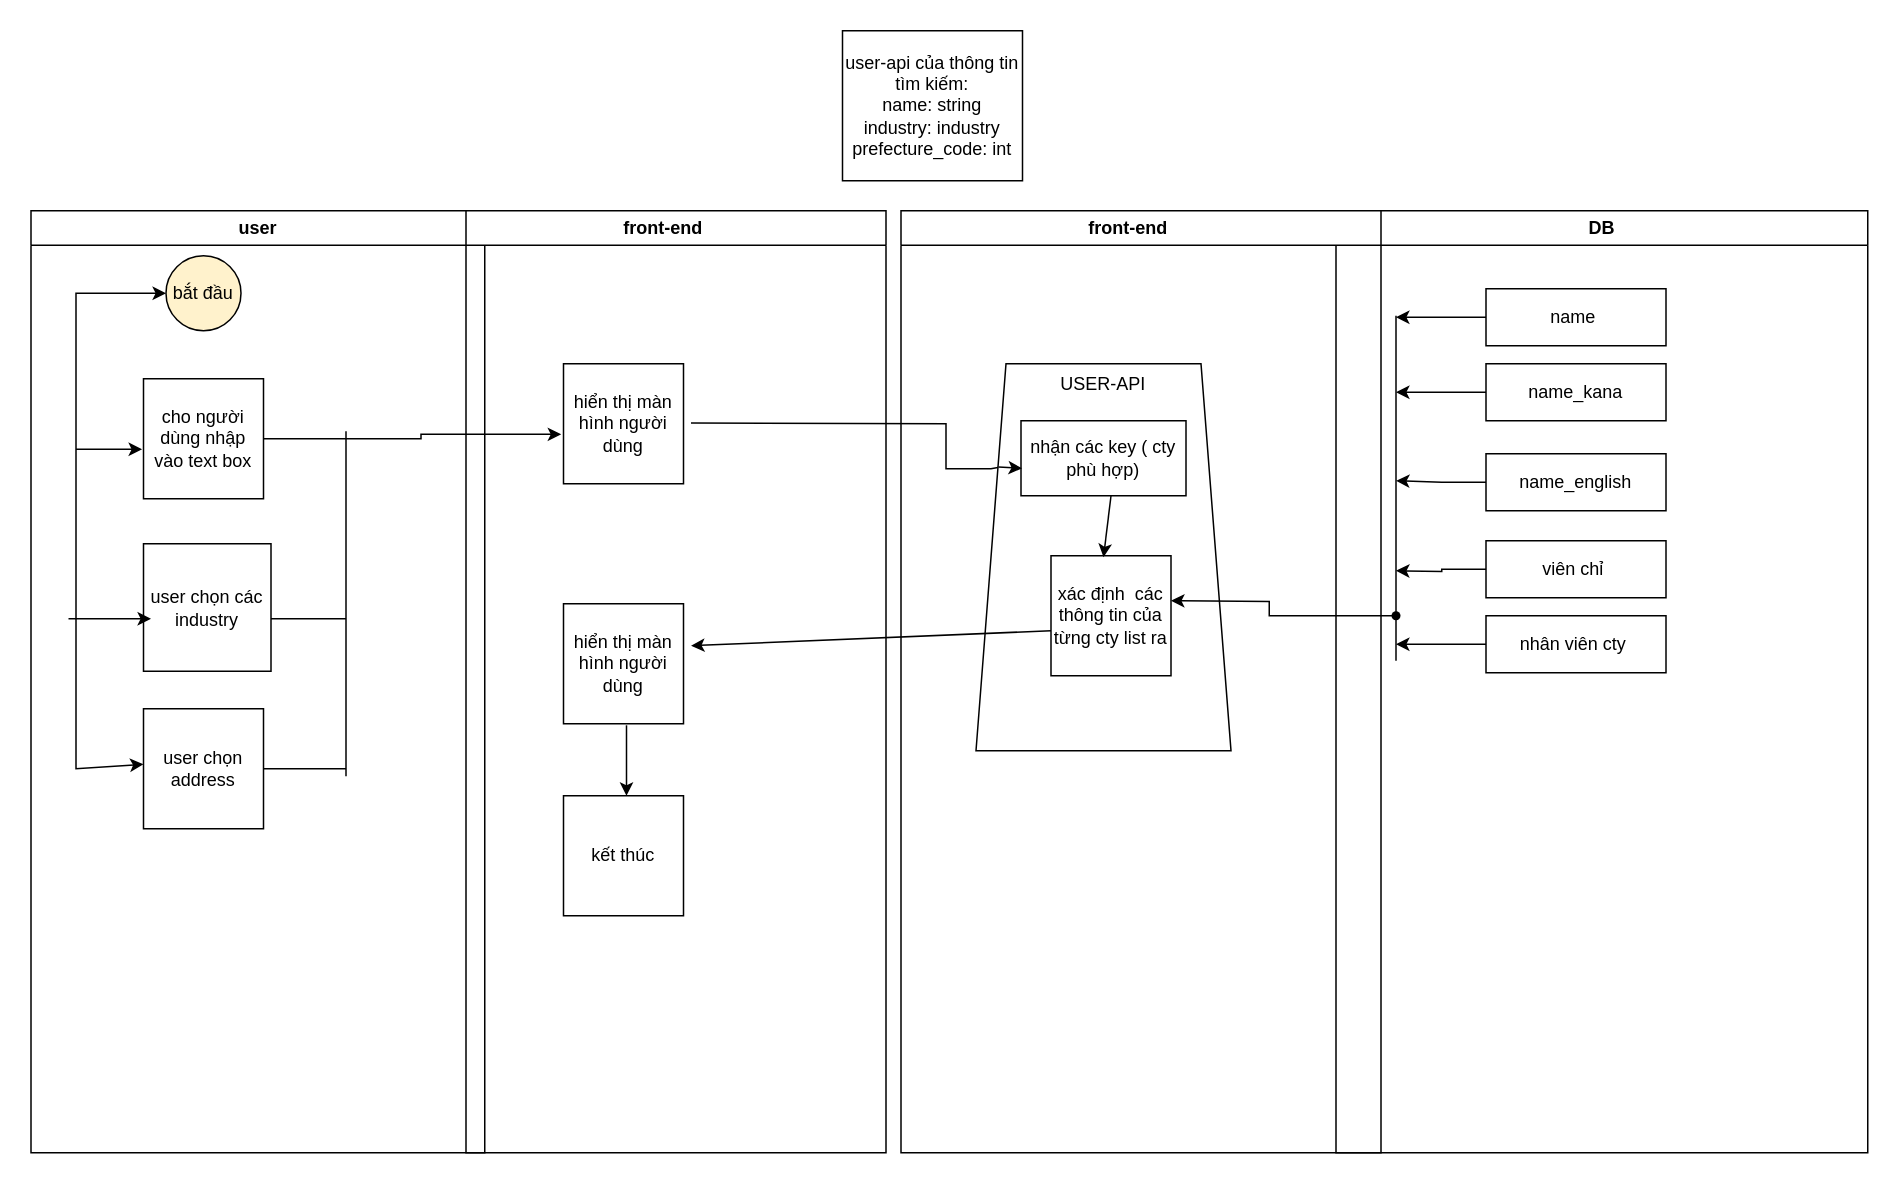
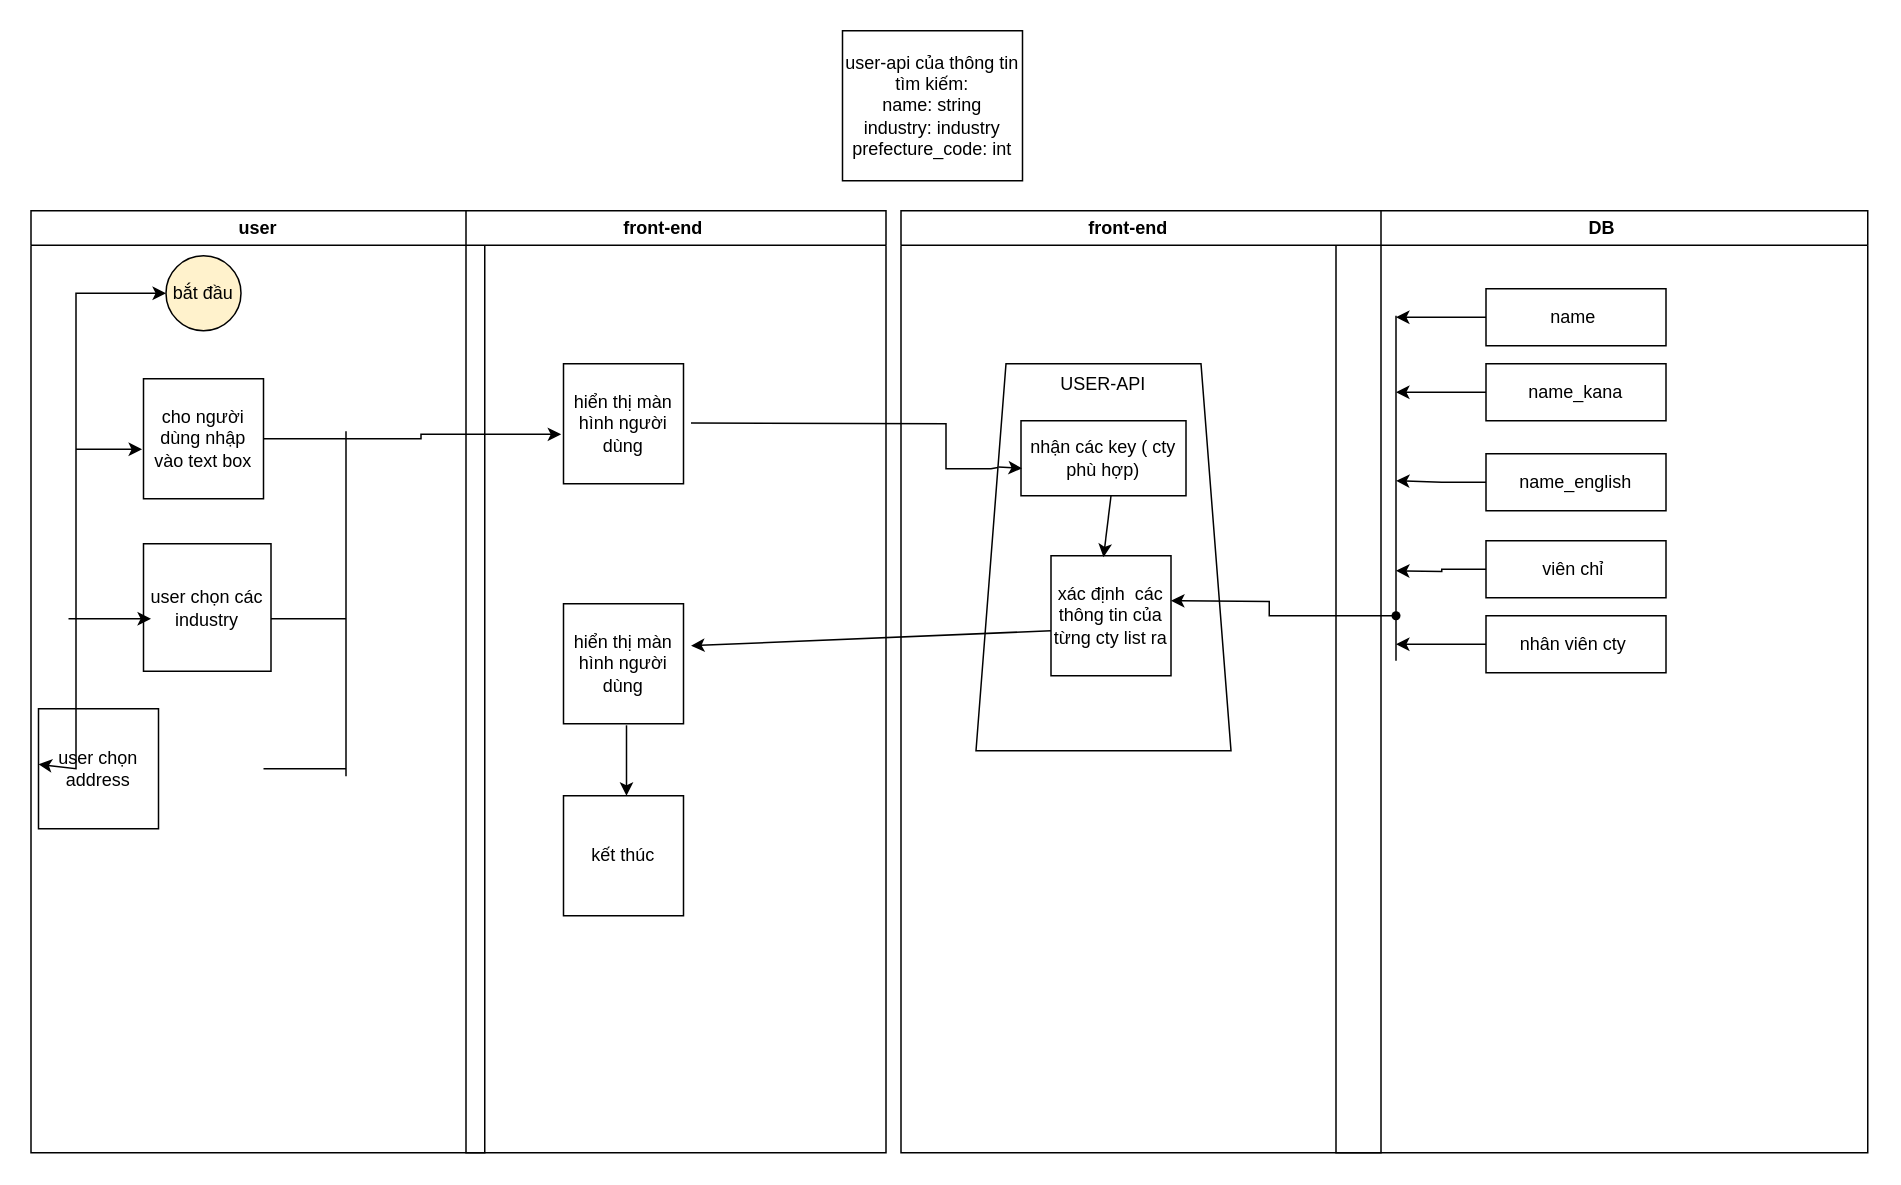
- <mxCell id="6" value="user chọn address" style="whiteSpace=wrap;html=1;aspect=fixed;" vertex="1" parent="2"><mxGeometry x="75" y="332" width="80" height="80" as="geometry" /></mxCell>
+ <mxCell id="6" value="user chọn address" style="whiteSpace=wrap;html=1;aspect=fixed;" vertex="1" parent="2"><mxGeometry x="5" y="332" width="80" height="80" as="geometry" /></mxCell>
